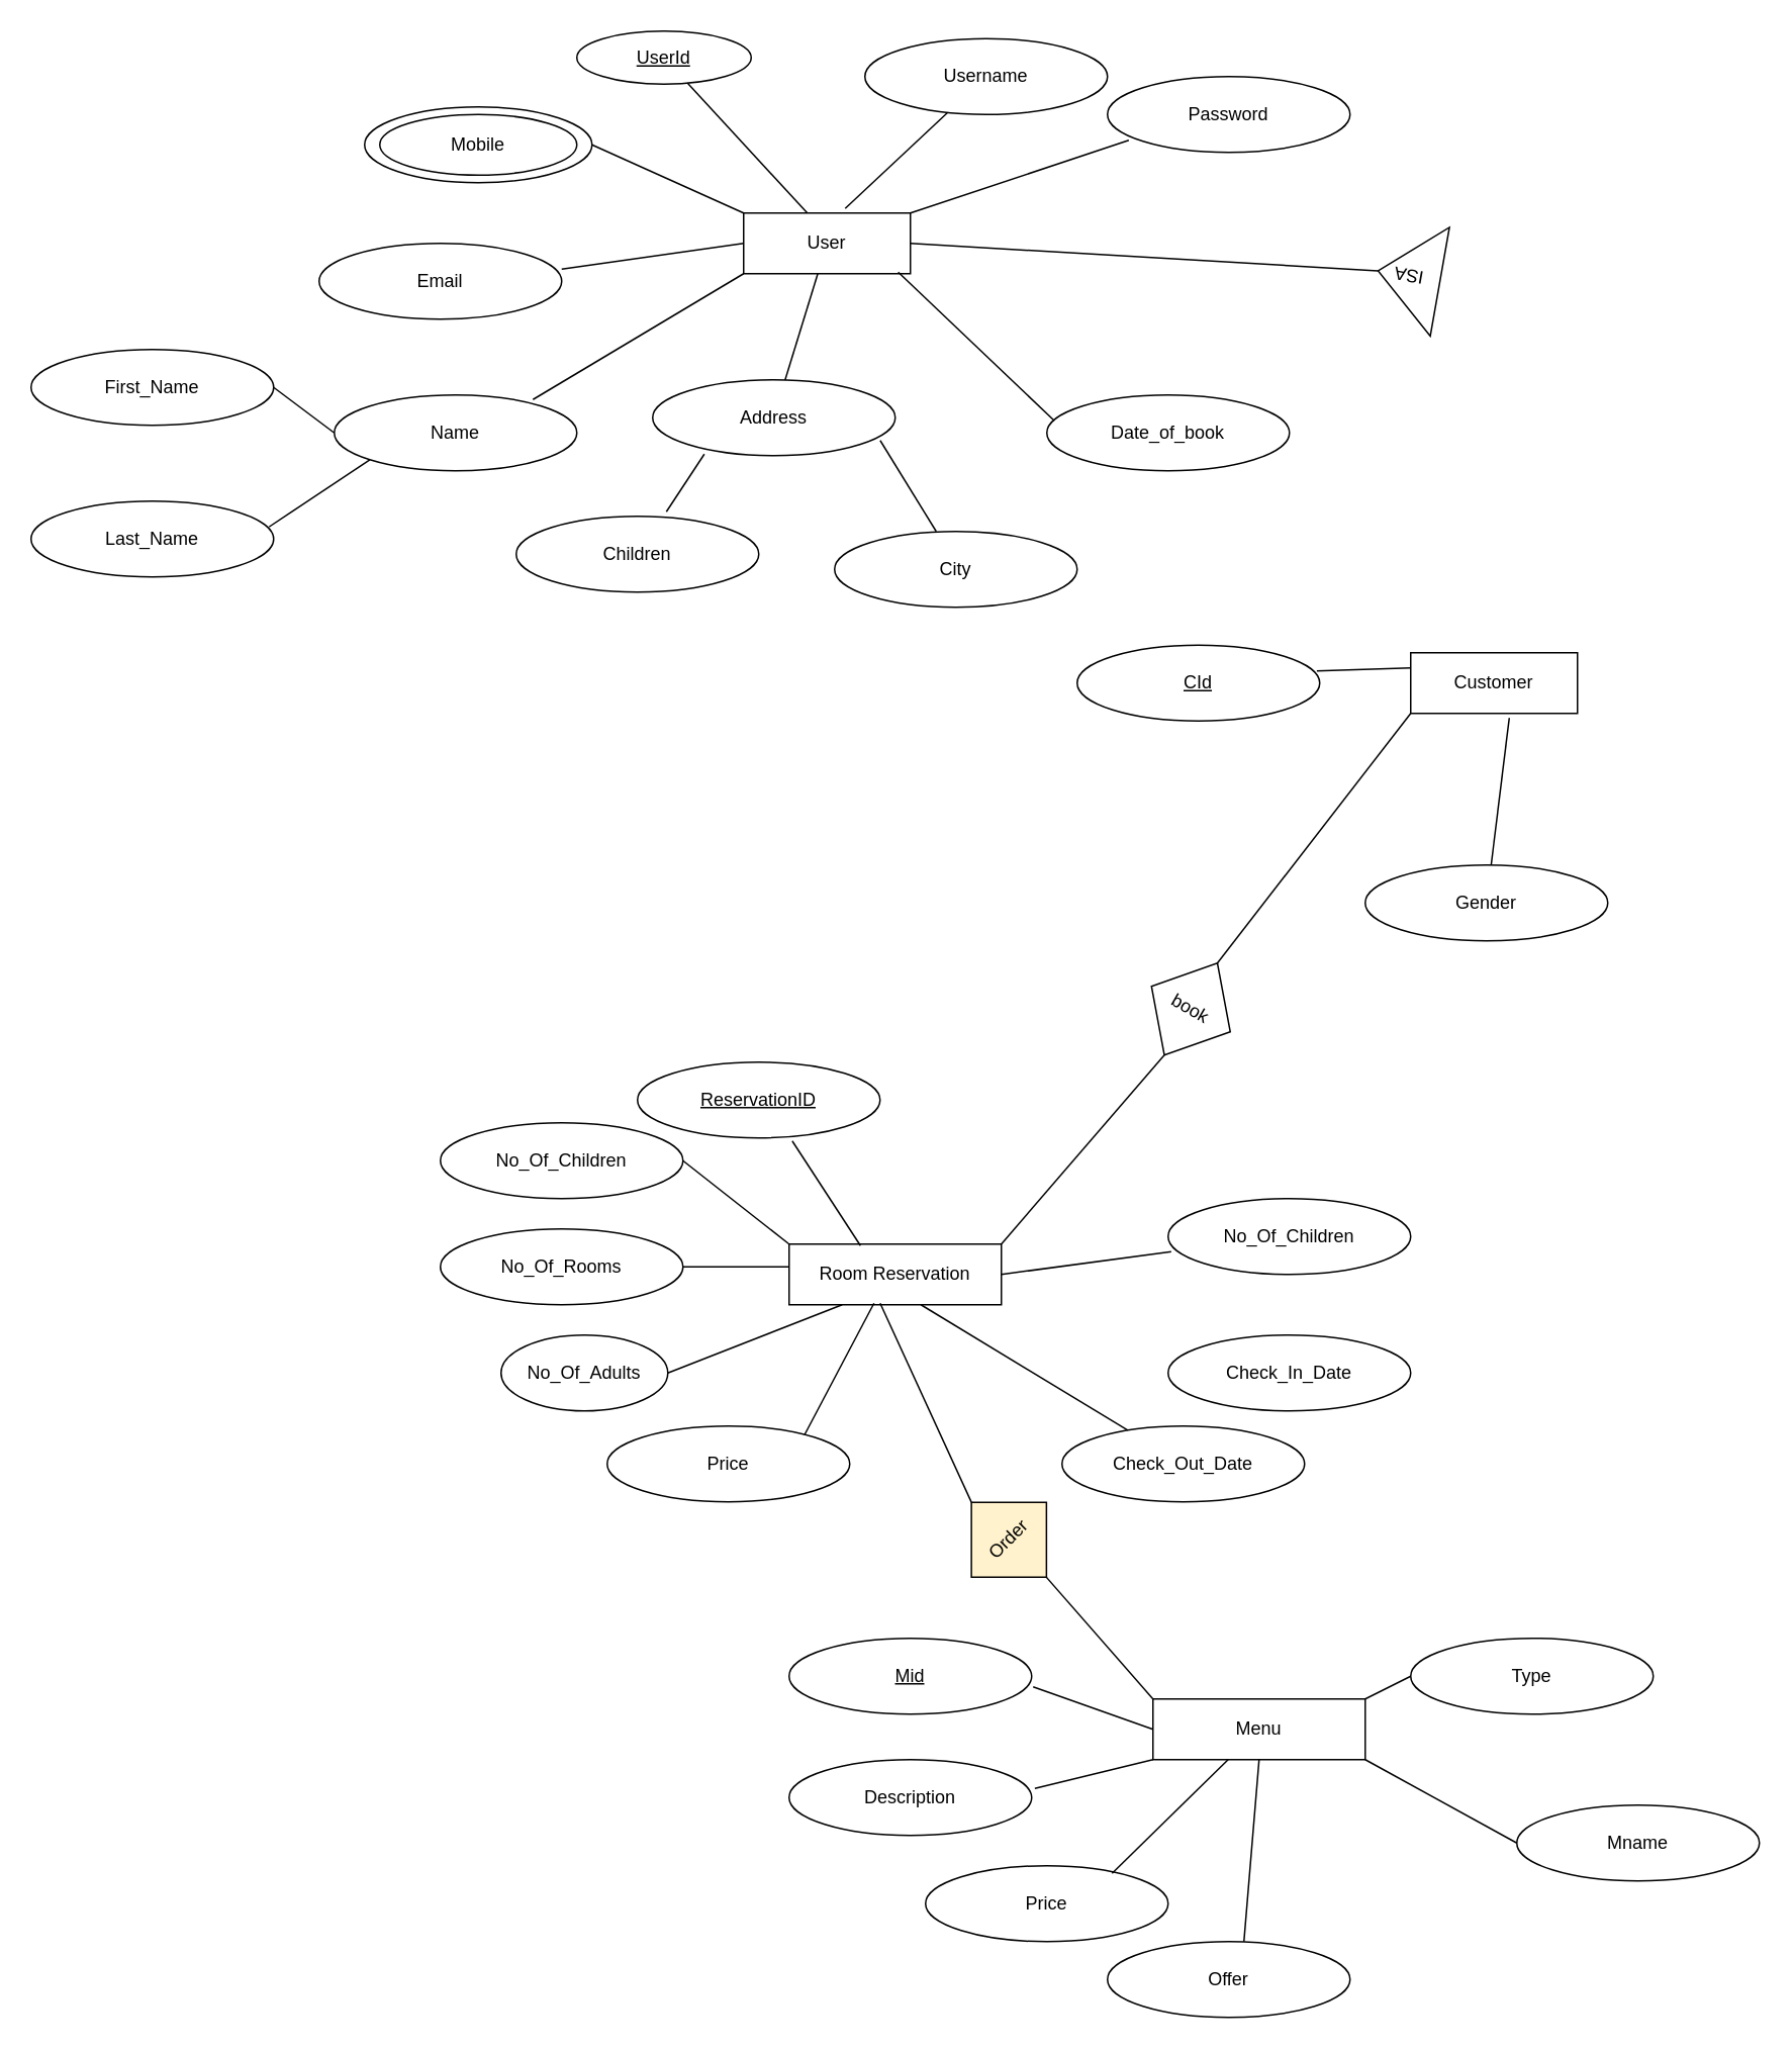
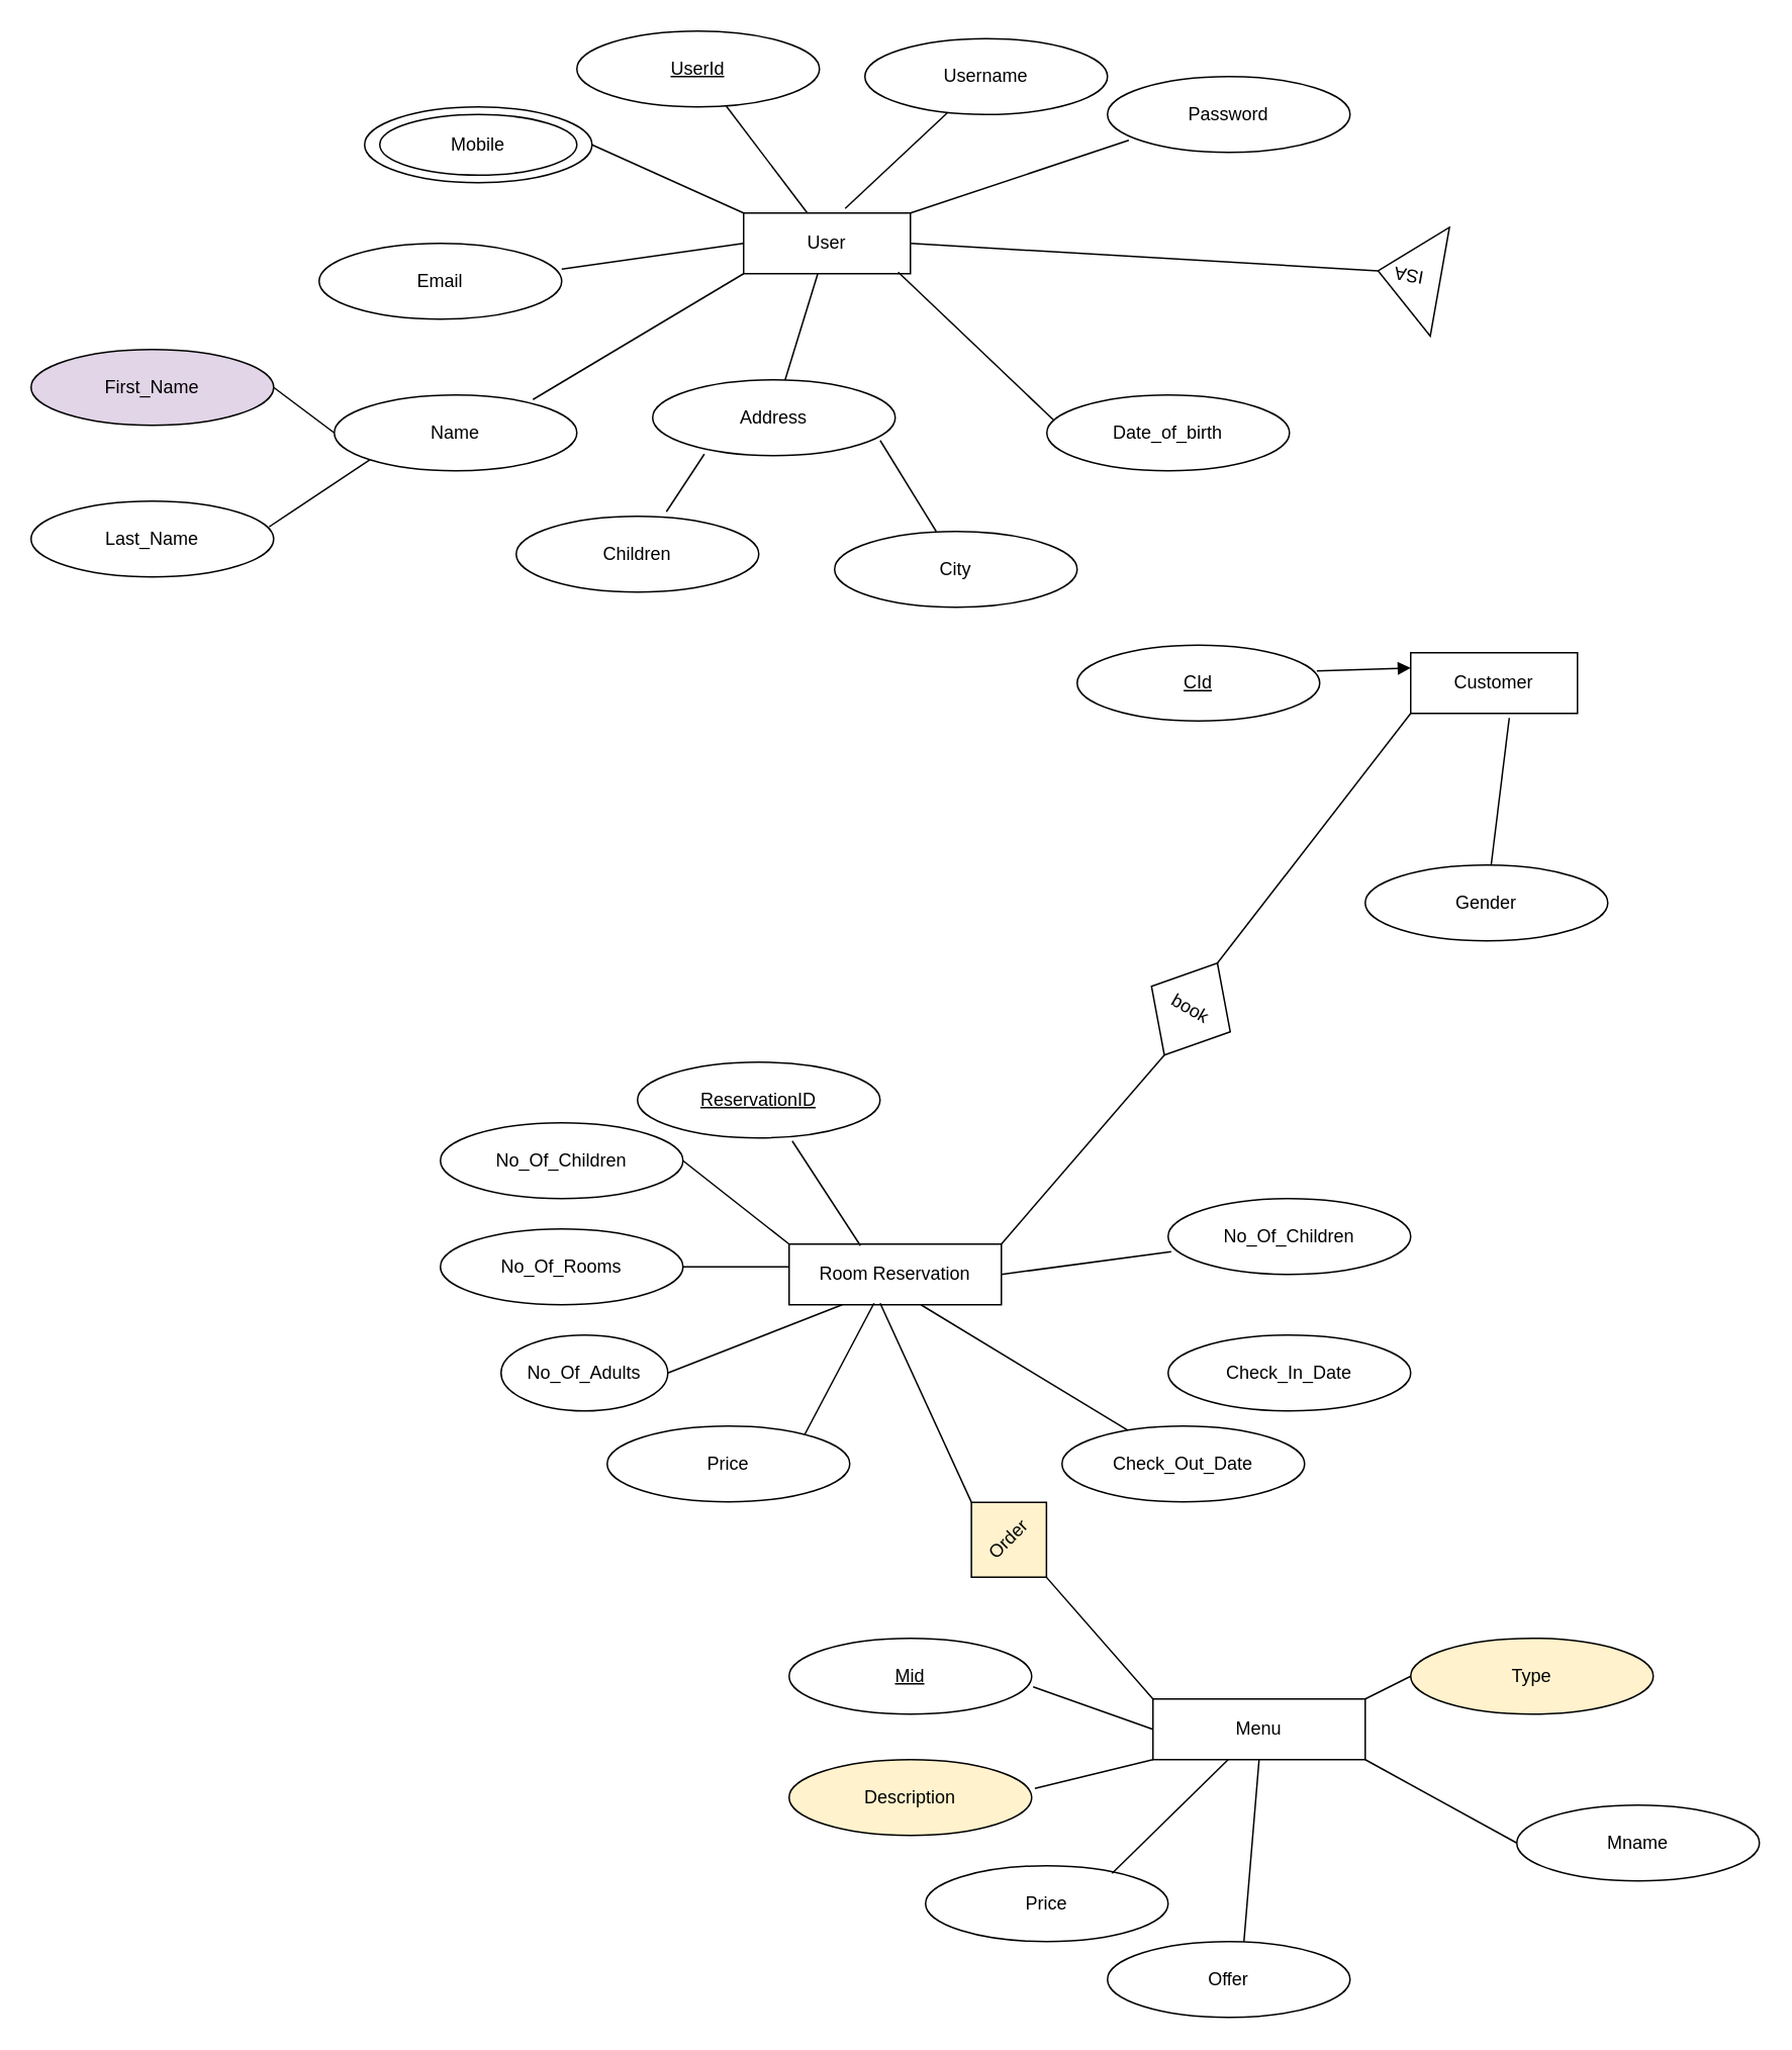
- <mxCell id="9" value="&lt;u&gt;UserId&lt;/u&gt;" style="ellipse;whiteSpace=wrap;html=1;" vertex="1" parent="1"><mxGeometry x="380" y="20" width="115" height="35" as="geometry" /></mxCell>
+ <mxCell id="9" value="&lt;u&gt;UserId&lt;/u&gt;" style="ellipse;whiteSpace=wrap;html=1;" vertex="1" parent="1"><mxGeometry x="380" y="20" width="160" height="50" as="geometry" /></mxCell>
- <mxCell id="7" value="First_Name" style="ellipse;whiteSpace=wrap;html=1;" vertex="1" parent="1"><mxGeometry x="20" y="230" width="160" height="50" as="geometry" /></mxCell>
+ <mxCell id="7" value="First_Name" style="ellipse;whiteSpace=wrap;html=1;fillColor=#e1d5e7;" vertex="1" parent="1"><mxGeometry x="20" y="230" width="160" height="50" as="geometry" /></mxCell>
- <mxCell id="5" value="Date_of_book" style="ellipse;whiteSpace=wrap;html=1;" vertex="1" parent="1"><mxGeometry x="690" y="260" width="160" height="50" as="geometry" /></mxCell>
+ <mxCell id="5" value="Date_of_birth" style="ellipse;whiteSpace=wrap;html=1;" vertex="1" parent="1"><mxGeometry x="690" y="260" width="160" height="50" as="geometry" /></mxCell>
- <mxCell id="33" value="" style="endArrow=none;html=1;entryX=0;entryY=0.25;entryDx=0;entryDy=0;exitX=0.988;exitY=0.34;exitDx=0;exitDy=0;exitPerimeter=0;" edge="1" parent="1" source="32" target="30"><mxGeometry width="50" height="50" relative="1" as="geometry"><mxPoint x="550" y="450" as="sourcePoint" /><mxPoint x="600" y="400" as="targetPoint" /></mxGeometry></mxCell>
+ <mxCell id="33" value="" style="endArrow=block;html=1;entryX=0;entryY=0.25;entryDx=0;entryDy=0;exitX=0.988;exitY=0.34;exitDx=0;exitDy=0;exitPerimeter=0;" edge="1" parent="1" source="32" target="30"><mxGeometry width="50" height="50" relative="1" as="geometry"><mxPoint x="550" y="450" as="sourcePoint" /><mxPoint x="600" y="400" as="targetPoint" /></mxGeometry></mxCell>
- <mxCell id="59" value="Type" style="ellipse;whiteSpace=wrap;html=1;" vertex="1" parent="1"><mxGeometry x="930" y="1080" width="160" height="50" as="geometry" /></mxCell>
+ <mxCell id="59" value="Type" style="ellipse;whiteSpace=wrap;html=1;fillColor=#fff2cc;" vertex="1" parent="1"><mxGeometry x="930" y="1080" width="160" height="50" as="geometry" /></mxCell>
- <mxCell id="57" value="Description" style="ellipse;whiteSpace=wrap;html=1;" vertex="1" parent="1"><mxGeometry x="520" y="1160" width="160" height="50" as="geometry" /></mxCell>
+ <mxCell id="57" value="Description" style="ellipse;whiteSpace=wrap;html=1;fillColor=#fff2cc;" vertex="1" parent="1"><mxGeometry x="520" y="1160" width="160" height="50" as="geometry" /></mxCell>
